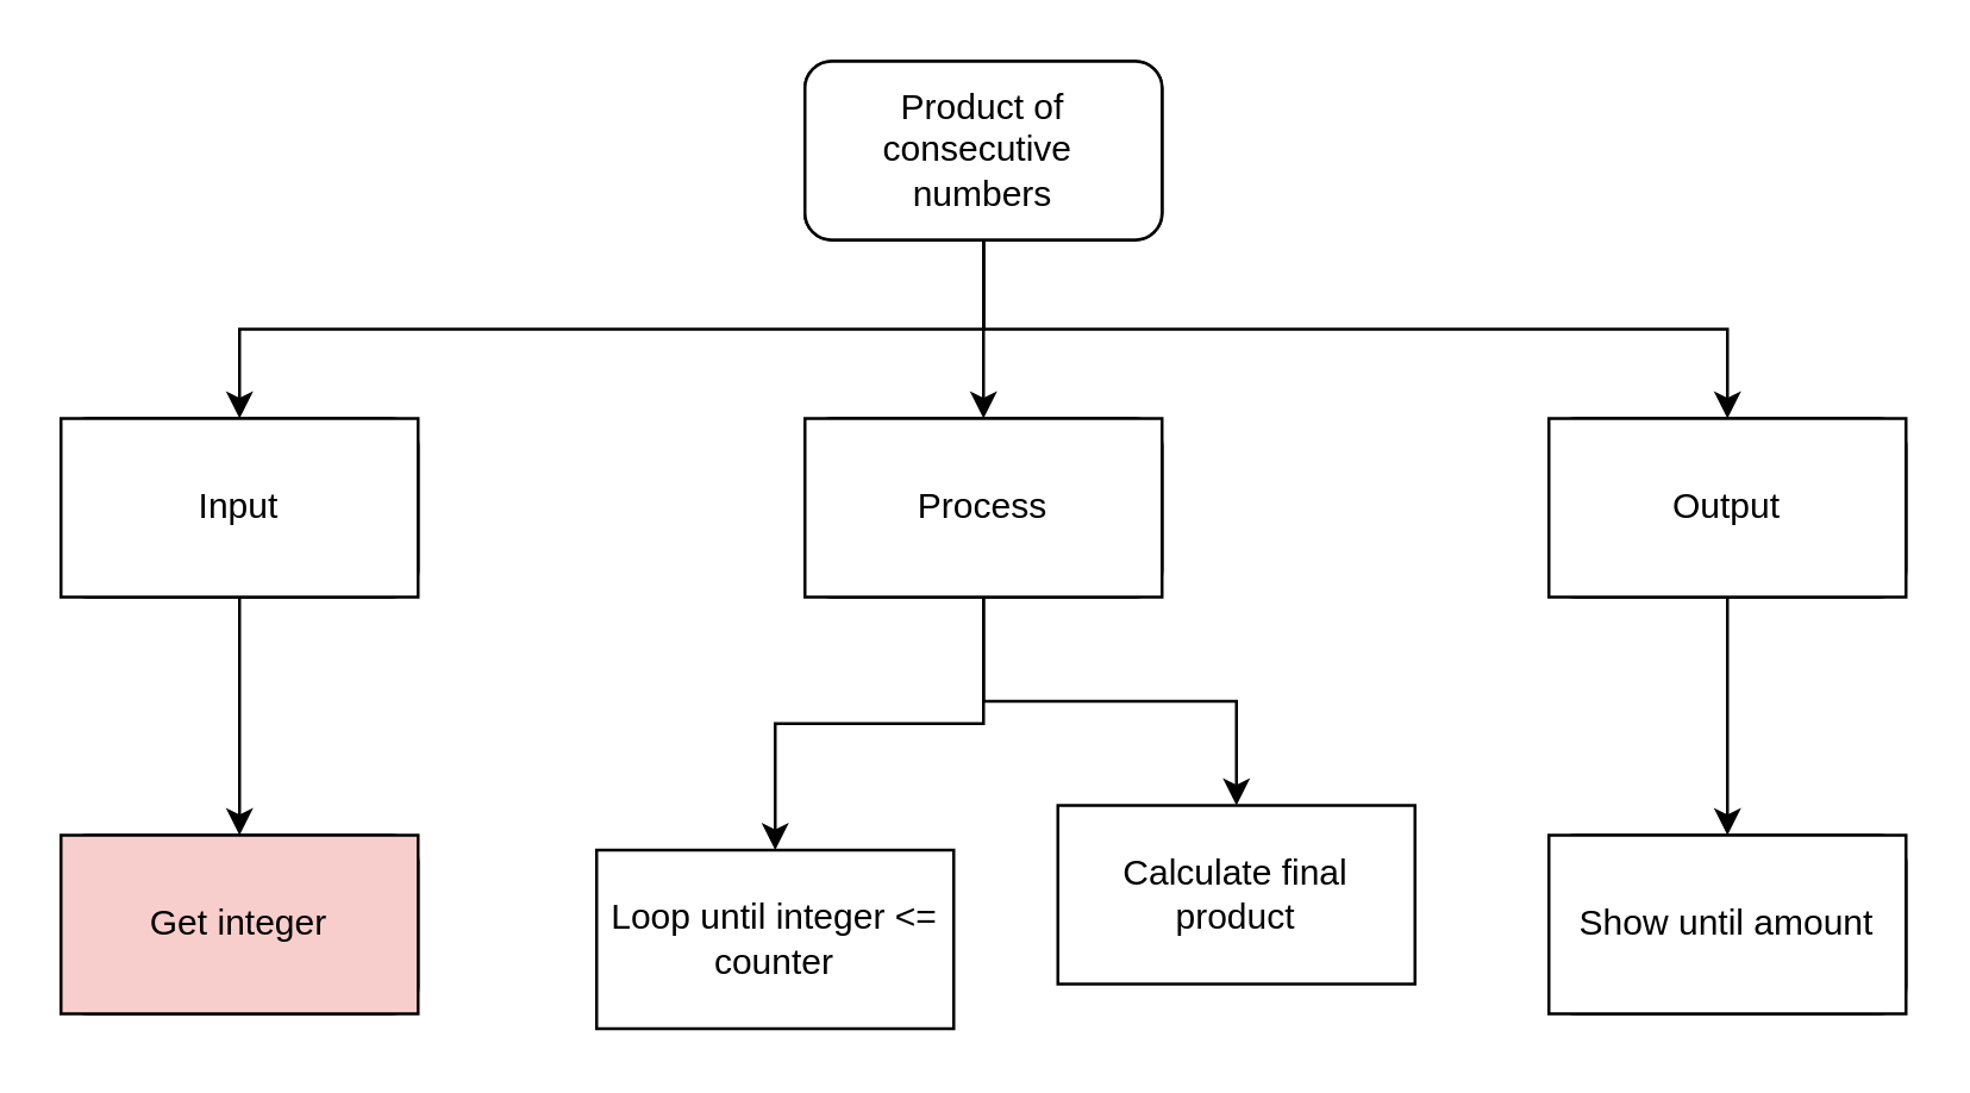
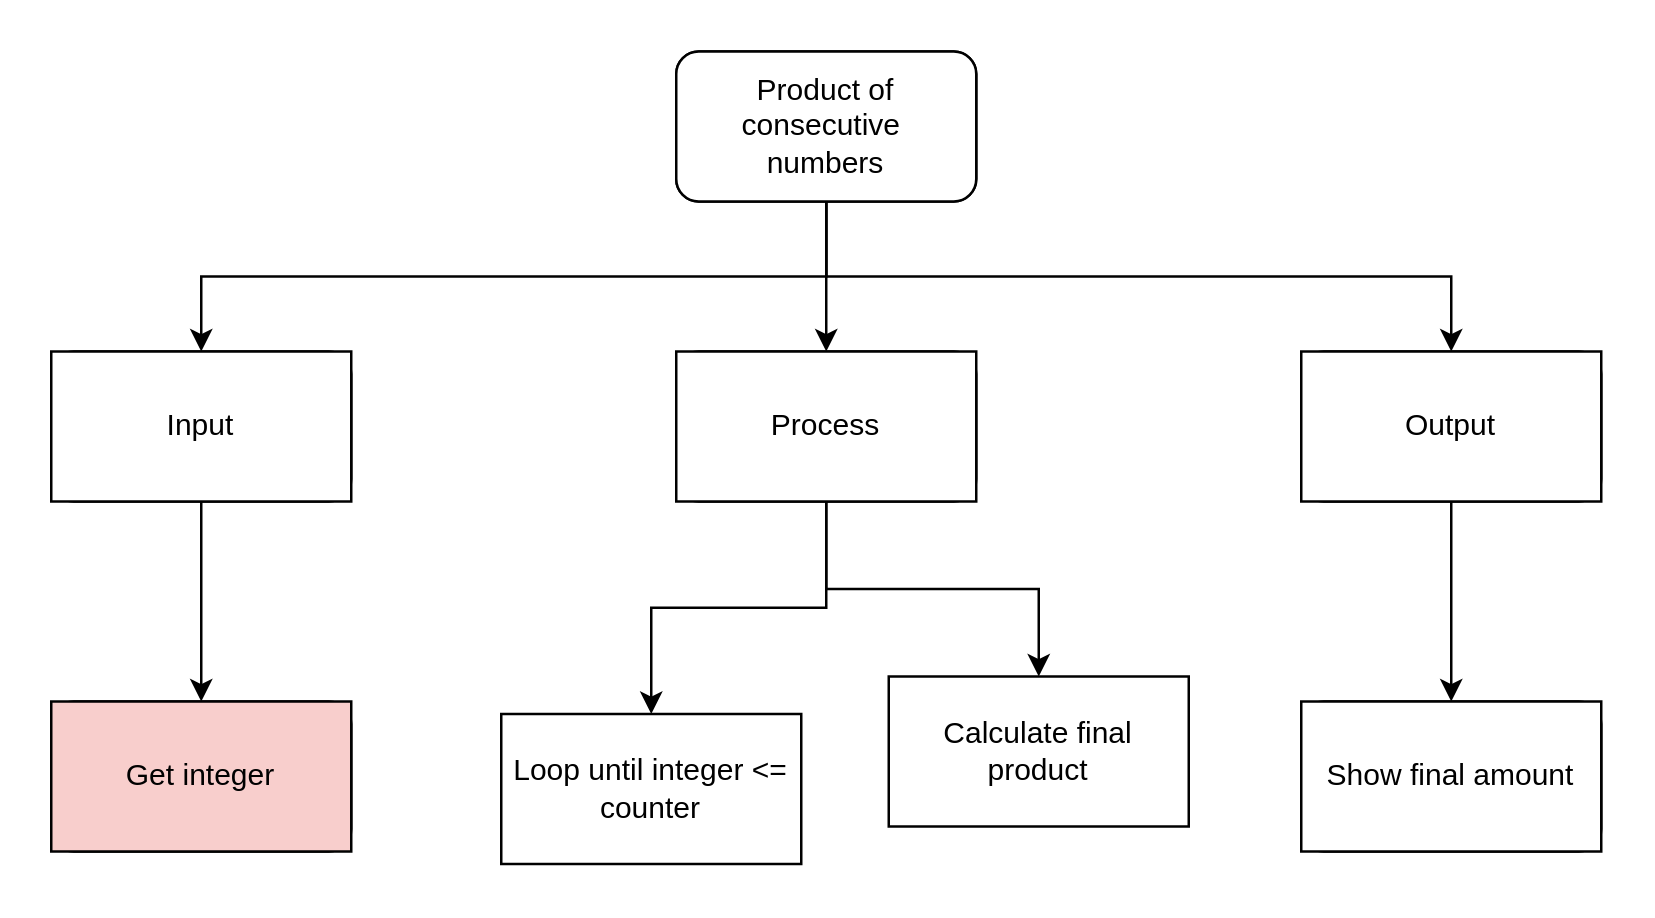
- <mxCell id="14" value="Show until amount" style="rounded=0;whiteSpace=wrap;html=1;" vertex="1" parent="1"><mxGeometry x="520" y="280" width="120" height="60" as="geometry" /></mxCell>
+ <mxCell id="14" value="Show final amount" style="rounded=0;whiteSpace=wrap;html=1;" vertex="1" parent="1"><mxGeometry x="520" y="280" width="120" height="60" as="geometry" /></mxCell>
